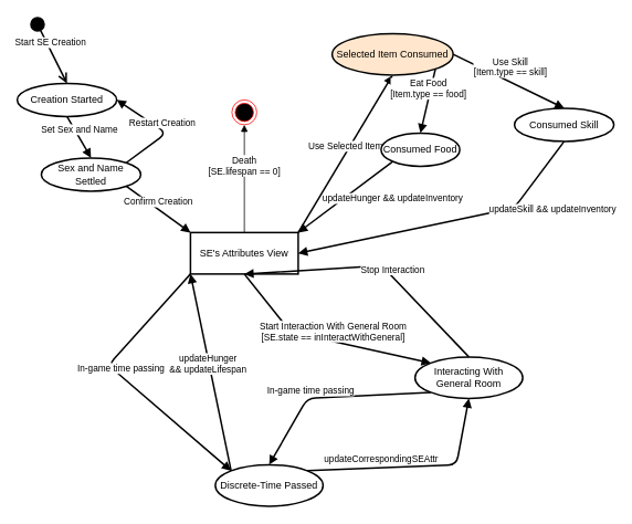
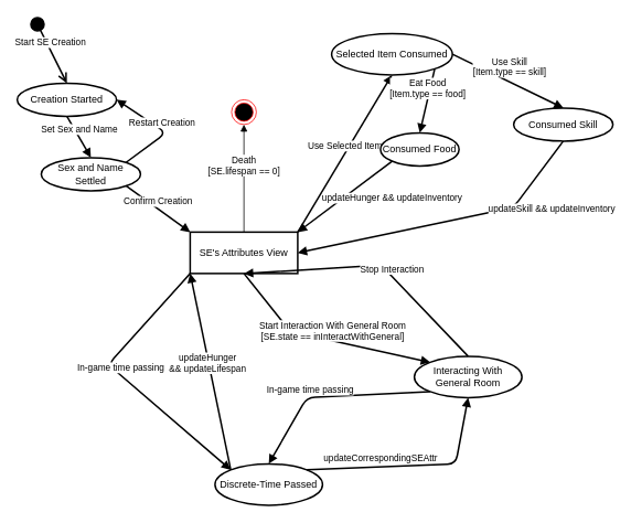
- <mxCell id="11" value="Selected Item Consumed" style="ellipse;whiteSpace=wrap;html=1;strokeWidth=2;fillColor=#ffe6cc;" parent="1" vertex="1"><mxGeometry x="400" y="40" width="146" height="50" as="geometry" /></mxCell>
+ <mxCell id="11" value="Selected Item Consumed" style="ellipse;whiteSpace=wrap;html=1;strokeWidth=2;" parent="1" vertex="1"><mxGeometry x="400" y="40" width="146" height="50" as="geometry" /></mxCell>
